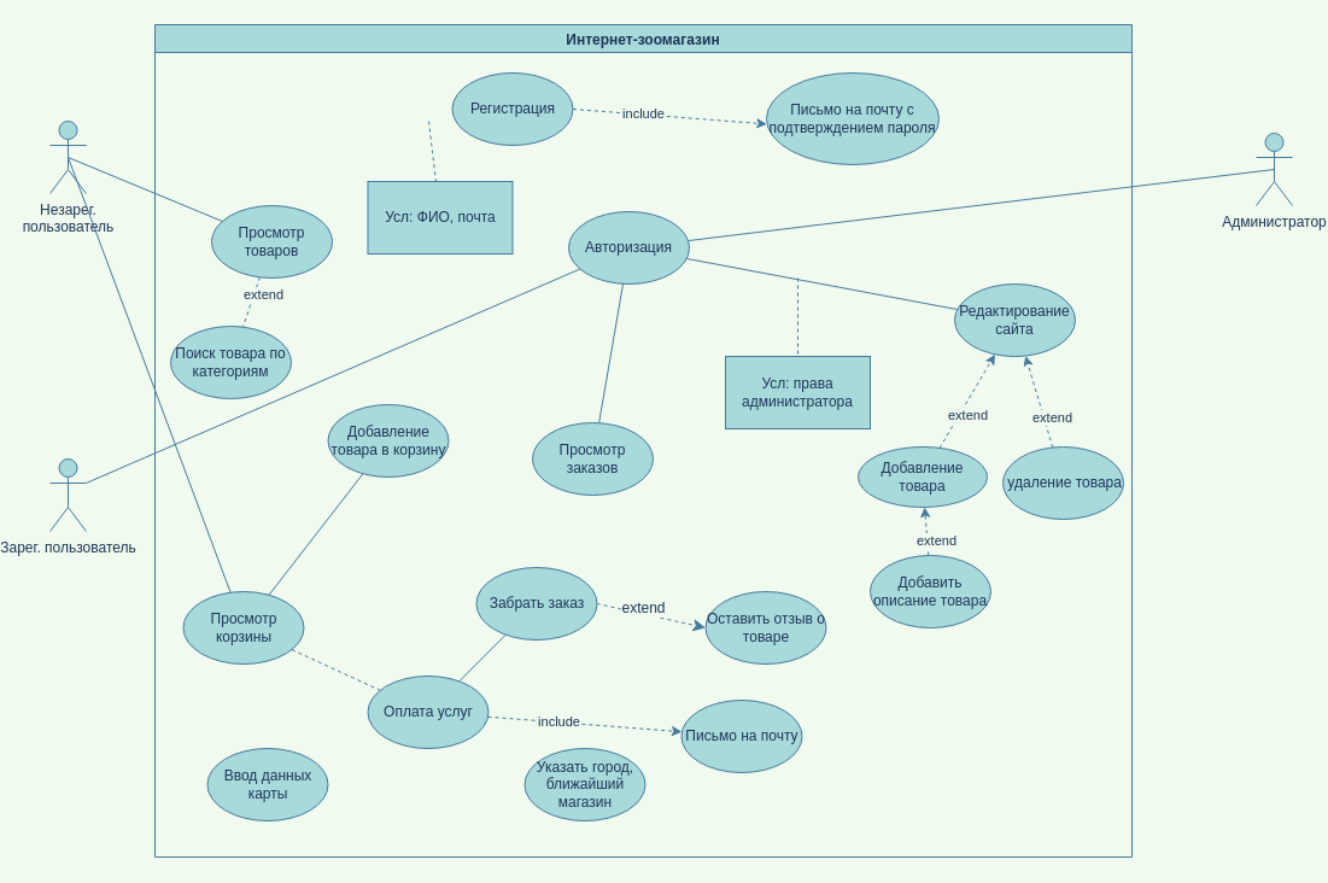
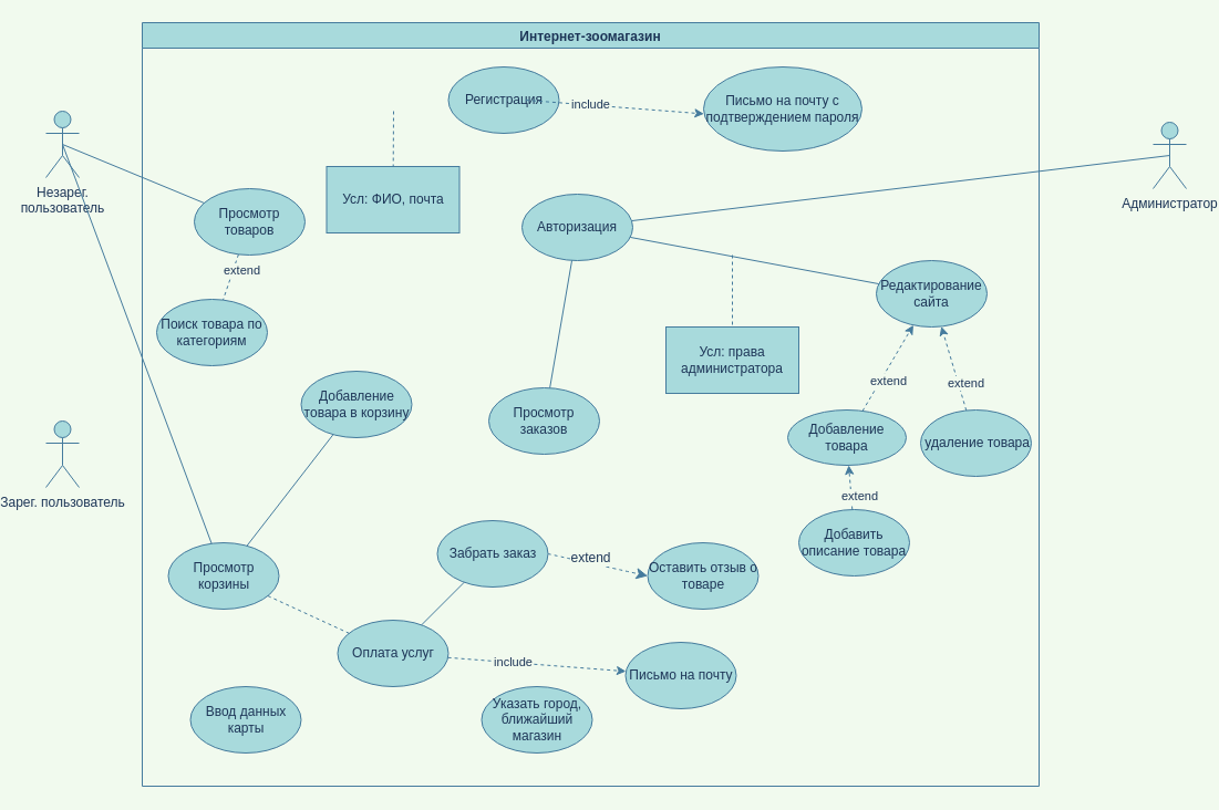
- <mxCell id="5" value="Регистрация" style="ellipse;whiteSpace=wrap;html=1;rounded=0;fillColor=#A8DADC;strokeColor=#457B9D;fontColor=#1D3557;" parent="4" vertex="1"><mxGeometry x="246.5" y="40" width="100" height="60" as="geometry" /></mxCell>
+ <mxCell id="5" value="Регистрация" style="ellipse;whiteSpace=wrap;html=1;rounded=0;fillColor=#A8DADC;strokeColor=#457B9D;fontColor=#1D3557;" parent="4" vertex="1"><mxGeometry x="276.5" y="40" width="100" height="60" as="geometry" /></mxCell>
- <mxCell id="37" value="Усл: ФИО, почта" style="rounded=0;whiteSpace=wrap;html=1;fillColor=#A8DADC;strokeColor=#457B9D;fontColor=#1D3557;" parent="4" vertex="1"><mxGeometry x="176.5" y="130" width="120" height="60" as="geometry" /></mxCell>
+ <mxCell id="37" value="Усл: ФИО, почта" style="rounded=0;whiteSpace=wrap;html=1;fillColor=#A8DADC;strokeColor=#457B9D;fontColor=#1D3557;" parent="4" vertex="1"><mxGeometry x="166.5" y="130" width="120" height="60" as="geometry" /></mxCell>
- <mxCell id="46" value="" style="endArrow=none;html=1;rounded=0;exitX=1;exitY=0.333;exitDx=0;exitDy=0;exitPerimeter=0;labelBackgroundColor=#F1FAEE;strokeColor=#457B9D;fontColor=#1D3557;" parent="1" source="3" target="31" edge="1"><mxGeometry width="50" height="50" relative="1" as="geometry"><mxPoint x="140" y="480" as="sourcePoint" /><mxPoint x="140" y="450" as="targetPoint" /></mxGeometry></mxCell>
